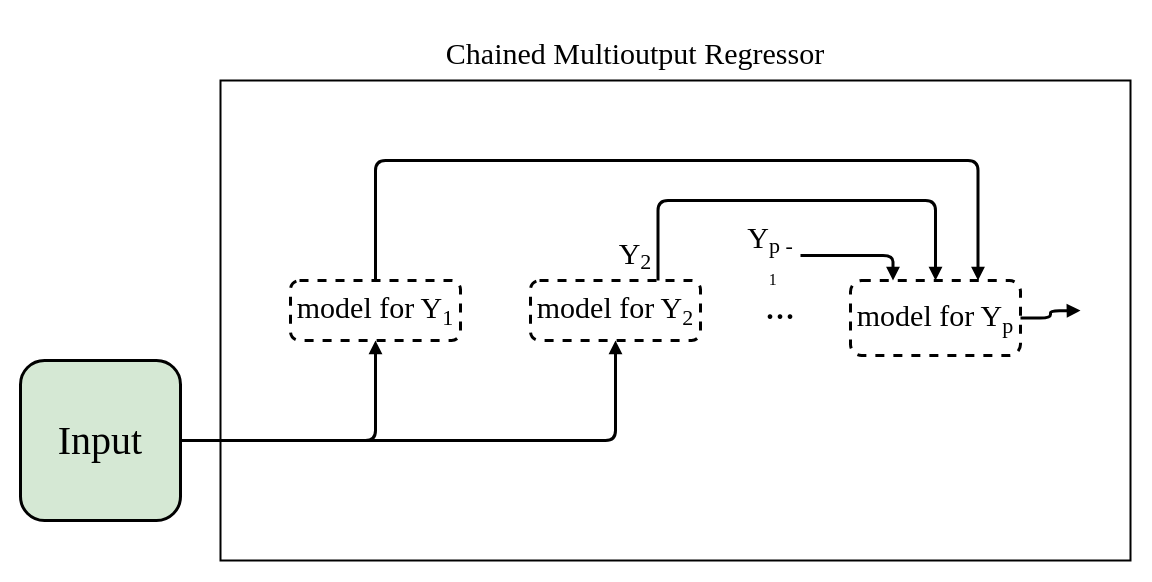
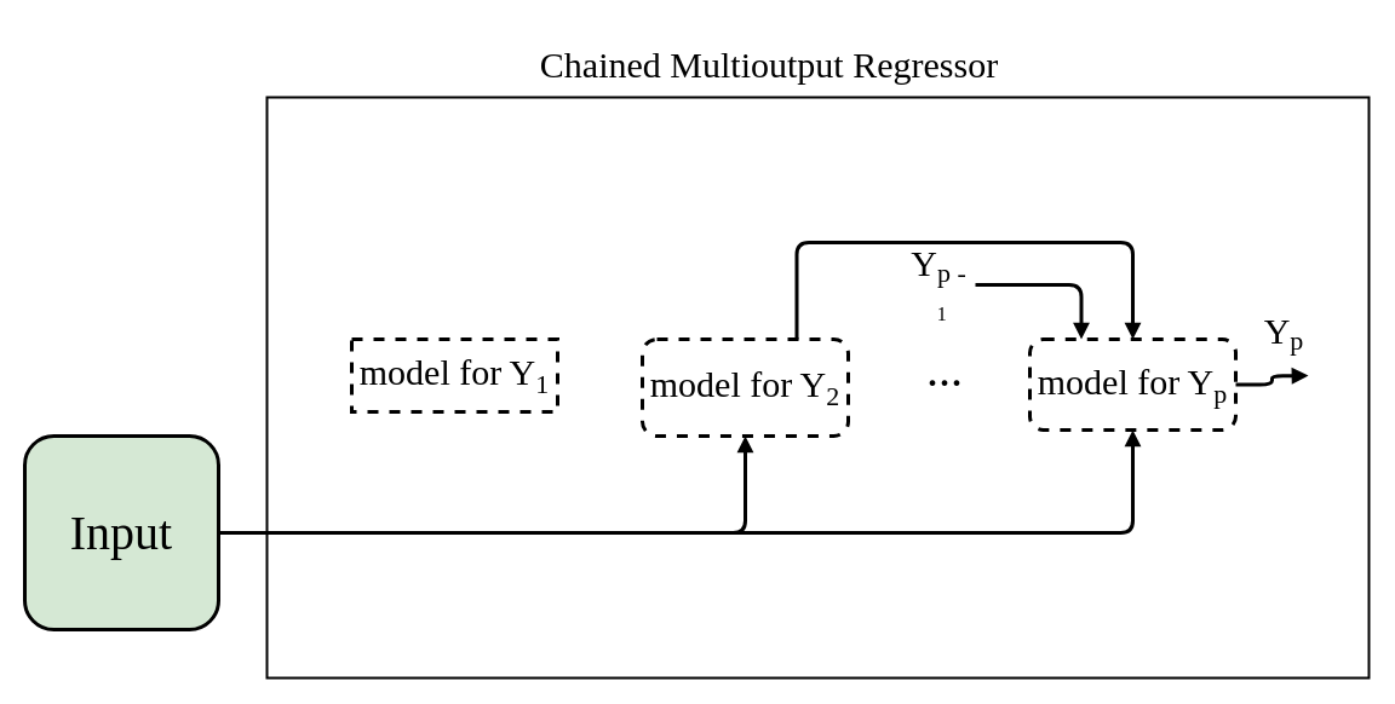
- <mxCell id="9" style="edgeStyle=orthogonalEdgeStyle;html=1;exitX=0.5;exitY=0;exitDx=0;exitDy=0;entryX=0.75;entryY=0;entryDx=0;entryDy=0;strokeColor=#000000;strokeWidth=3;fontSize=16;endArrow=block;endFill=1;elbow=vertical;" edge="1" parent="1" source="10" target="14"><mxGeometry relative="1" as="geometry"><Array as="points"><mxPoint x="375" y="160" /><mxPoint x="978" y="160" /></Array></mxGeometry></mxCell>
- <mxCell id="15" value="&lt;span style=&quot;color: rgb(0, 0, 0); font-family: &amp;quot;Times New Roman&amp;quot;; font-size: 30px;&quot;&gt;Y&lt;/span&gt;&lt;sub style=&quot;color: rgb(0, 0, 0); font-family: &amp;quot;Times New Roman&amp;quot;;&quot;&gt;&lt;font style=&quot;font-size: 22px;&quot;&gt;2&lt;/font&gt;&lt;/sub&gt;" style="text;html=1;strokeColor=none;fillColor=none;align=center;verticalAlign=middle;whiteSpace=wrap;rounded=0;fontSize=22;" vertex="1" parent="1"><mxGeometry x="605" y="240" width="60" height="30" as="geometry" /></mxCell>
- <mxCell id="17" value="&lt;span style=&quot;color: rgb(0, 0, 0); font-family: &amp;quot;Times New Roman&amp;quot;; font-size: 30px;&quot;&gt;Y&lt;/span&gt;&lt;sub style=&quot;color: rgb(0, 0, 0); font-family: &amp;quot;Times New Roman&amp;quot;;&quot;&gt;&lt;font style=&quot;font-size: 22px;&quot;&gt;p -&amp;nbsp;&lt;/font&gt;&lt;font style=&quot;font-size: 16px;&quot;&gt;1&lt;/font&gt;&lt;/sub&gt;" style="text;html=1;strokeColor=none;fillColor=none;align=center;verticalAlign=middle;whiteSpace=wrap;rounded=0;fontSize=22;" vertex="1" parent="1"><mxGeometry x="740" y="240" width="60" height="30" as="geometry" /></mxCell>
+ <mxCell id="17" value="&lt;span style=&quot;color: rgb(0, 0, 0); font-family: &amp;quot;Times New Roman&amp;quot;; font-size: 30px;&quot;&gt;Y&lt;/span&gt;&lt;sub style=&quot;color: rgb(0, 0, 0); font-family: &amp;quot;Times New Roman&amp;quot;;&quot;&gt;&lt;font style=&quot;font-size: 22px;&quot;&gt;p -&amp;nbsp;&lt;/font&gt;&lt;font style=&quot;font-size: 16px;&quot;&gt;1&lt;/font&gt;&lt;/sub&gt;" style="text;html=1;strokeColor=none;fillColor=none;align=center;verticalAlign=middle;whiteSpace=wrap;rounded=0;fontSize=22;" vertex="1" parent="1"><mxGeometry x="745" y="220" width="60" height="30" as="geometry" /></mxCell>
+ <mxCell id="18" value="&lt;span style=&quot;color: rgb(0, 0, 0); font-family: &amp;quot;Times New Roman&amp;quot;; font-size: 30px;&quot;&gt;Y&lt;/span&gt;&lt;sub style=&quot;color: rgb(0, 0, 0); font-family: &amp;quot;Times New Roman&amp;quot;;&quot;&gt;&lt;font style=&quot;font-size: 22px;&quot;&gt;p&lt;/font&gt;&lt;/sub&gt;" style="text;html=1;strokeColor=none;fillColor=none;align=center;verticalAlign=middle;whiteSpace=wrap;rounded=0;fontSize=22;" vertex="1" parent="1"><mxGeometry x="1030" y="260" width="60" height="30" as="geometry" /></mxCell>
- <mxCell id="10" value="&lt;font color=&quot;#000000&quot;&gt;model for Y&lt;sub&gt;&lt;font style=&quot;font-size: 22px;&quot;&gt;1&lt;/font&gt;&lt;/sub&gt;&lt;/font&gt;" style="rounded=1;whiteSpace=wrap;html=1;strokeColor=#000000;strokeWidth=3;fontFamily=Times New Roman;fontSize=30;fillColor=none;dashed=1;" vertex="1" parent="1"><mxGeometry x="290" y="280" width="170" height="60" as="geometry" /></mxCell>
+ <mxCell id="10" value="&lt;font color=&quot;#000000&quot;&gt;model for Y&lt;sub&gt;&lt;font style=&quot;font-size: 22px;&quot;&gt;1&lt;/font&gt;&lt;/sub&gt;&lt;/font&gt;" style="whiteSpace=wrap;html=1;strokeColor=#000000;strokeWidth=3;fontFamily=Times New Roman;fontSize=30;fillColor=none;dashed=1;rounded=0;" vertex="1" parent="1"><mxGeometry x="290" y="280" width="170" height="60" as="geometry" /></mxCell>
- <mxCell id="12" value="&lt;font color=&quot;#000000&quot;&gt;model for Y&lt;sub&gt;&lt;font style=&quot;font-size: 22px;&quot;&gt;2&lt;/font&gt;&lt;/sub&gt;&lt;/font&gt;" style="rounded=1;whiteSpace=wrap;html=1;strokeColor=#000000;strokeWidth=3;fontFamily=Times New Roman;fontSize=30;fillColor=none;dashed=1;" vertex="1" parent="1"><mxGeometry x="530" y="280" width="170" height="60" as="geometry" /></mxCell>
+ <mxCell id="12" value="&lt;font color=&quot;#000000&quot;&gt;model for Y&lt;sub&gt;&lt;font style=&quot;font-size: 22px;&quot;&gt;2&lt;/font&gt;&lt;/sub&gt;&lt;/font&gt;" style="rounded=1;whiteSpace=wrap;html=1;strokeColor=#000000;strokeWidth=3;fontFamily=Times New Roman;fontSize=30;fillColor=none;dashed=1;" vertex="1" parent="1"><mxGeometry x="530" y="280" width="170" height="80" as="geometry" /></mxCell>
- <mxCell id="3" style="edgeStyle=orthogonalEdgeStyle;html=1;exitX=1;exitY=0.5;exitDx=0;exitDy=0;entryX=0.5;entryY=1;entryDx=0;entryDy=0;fontSize=22;strokeWidth=3;strokeColor=#000000;endArrow=block;endFill=1;elbow=vertical;" edge="1" parent="1" source="6" target="10"><mxGeometry relative="1" as="geometry" /></mxCell>
+ <mxCell id="5" style="edgeStyle=orthogonalEdgeStyle;html=1;exitX=1;exitY=0.5;exitDx=0;exitDy=0;entryX=0.5;entryY=1;entryDx=0;entryDy=0;strokeColor=#000000;strokeWidth=3;fontSize=22;endArrow=block;endFill=1;elbow=vertical;" edge="1" parent="1" source="6" target="14"><mxGeometry relative="1" as="geometry" /></mxCell>
